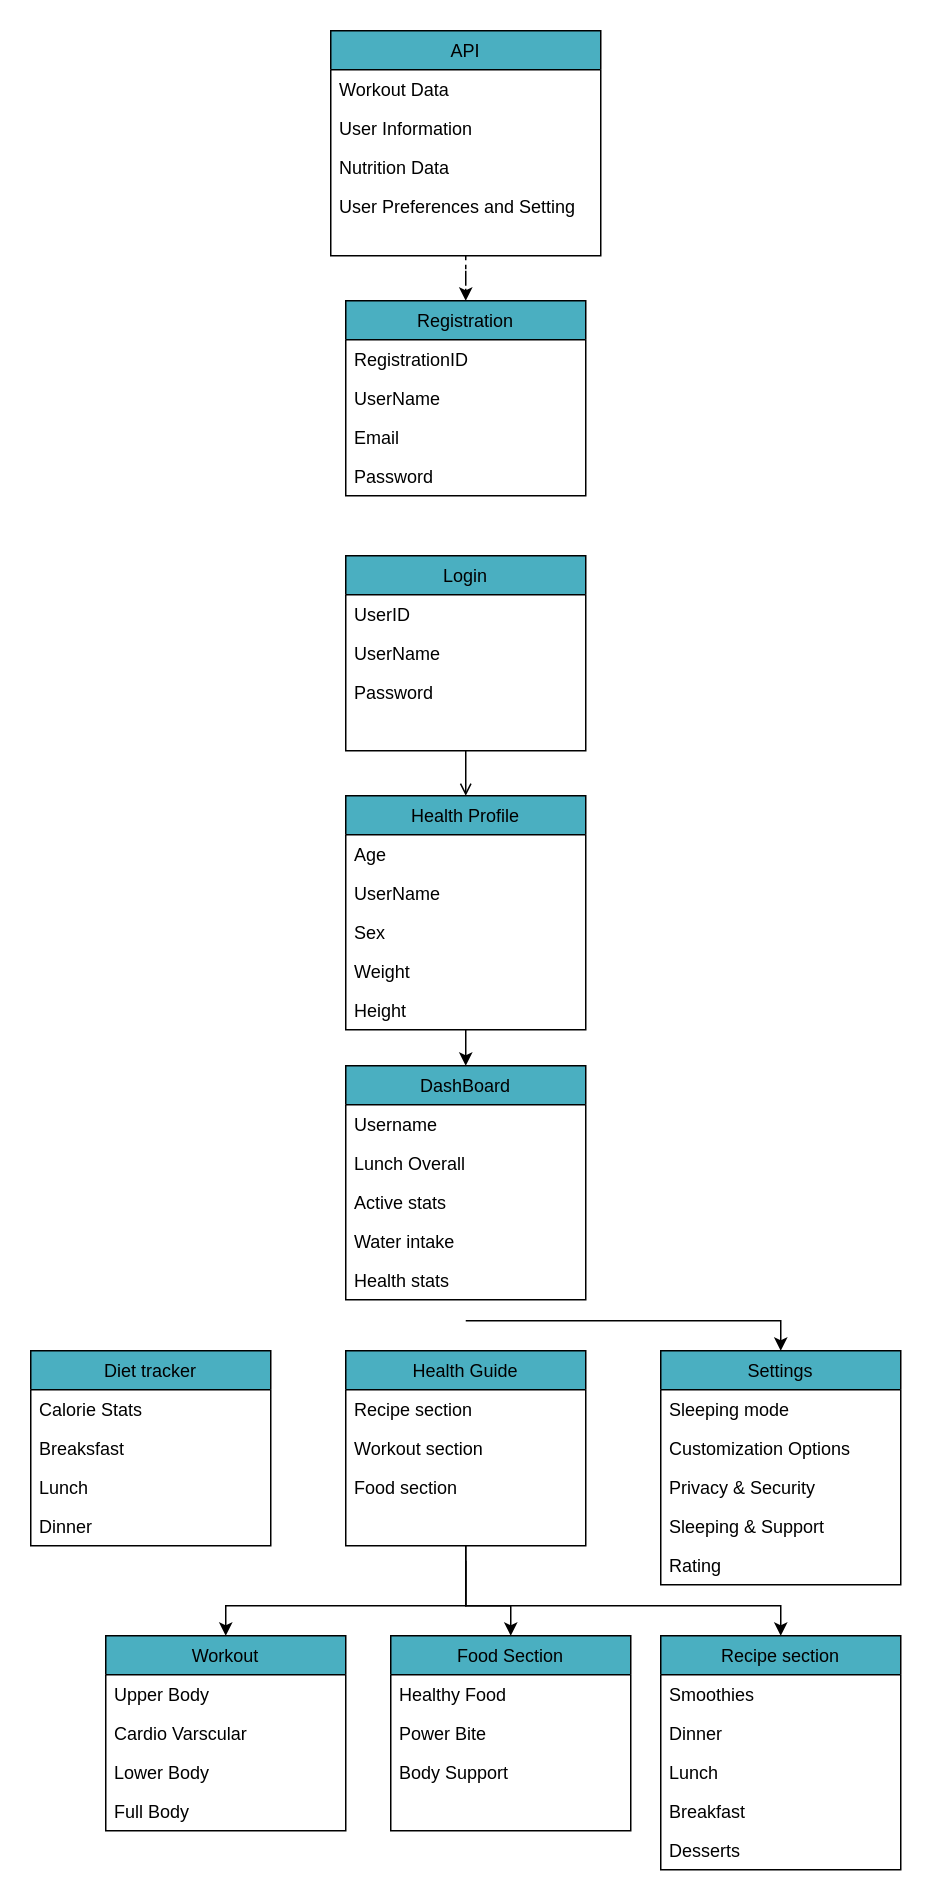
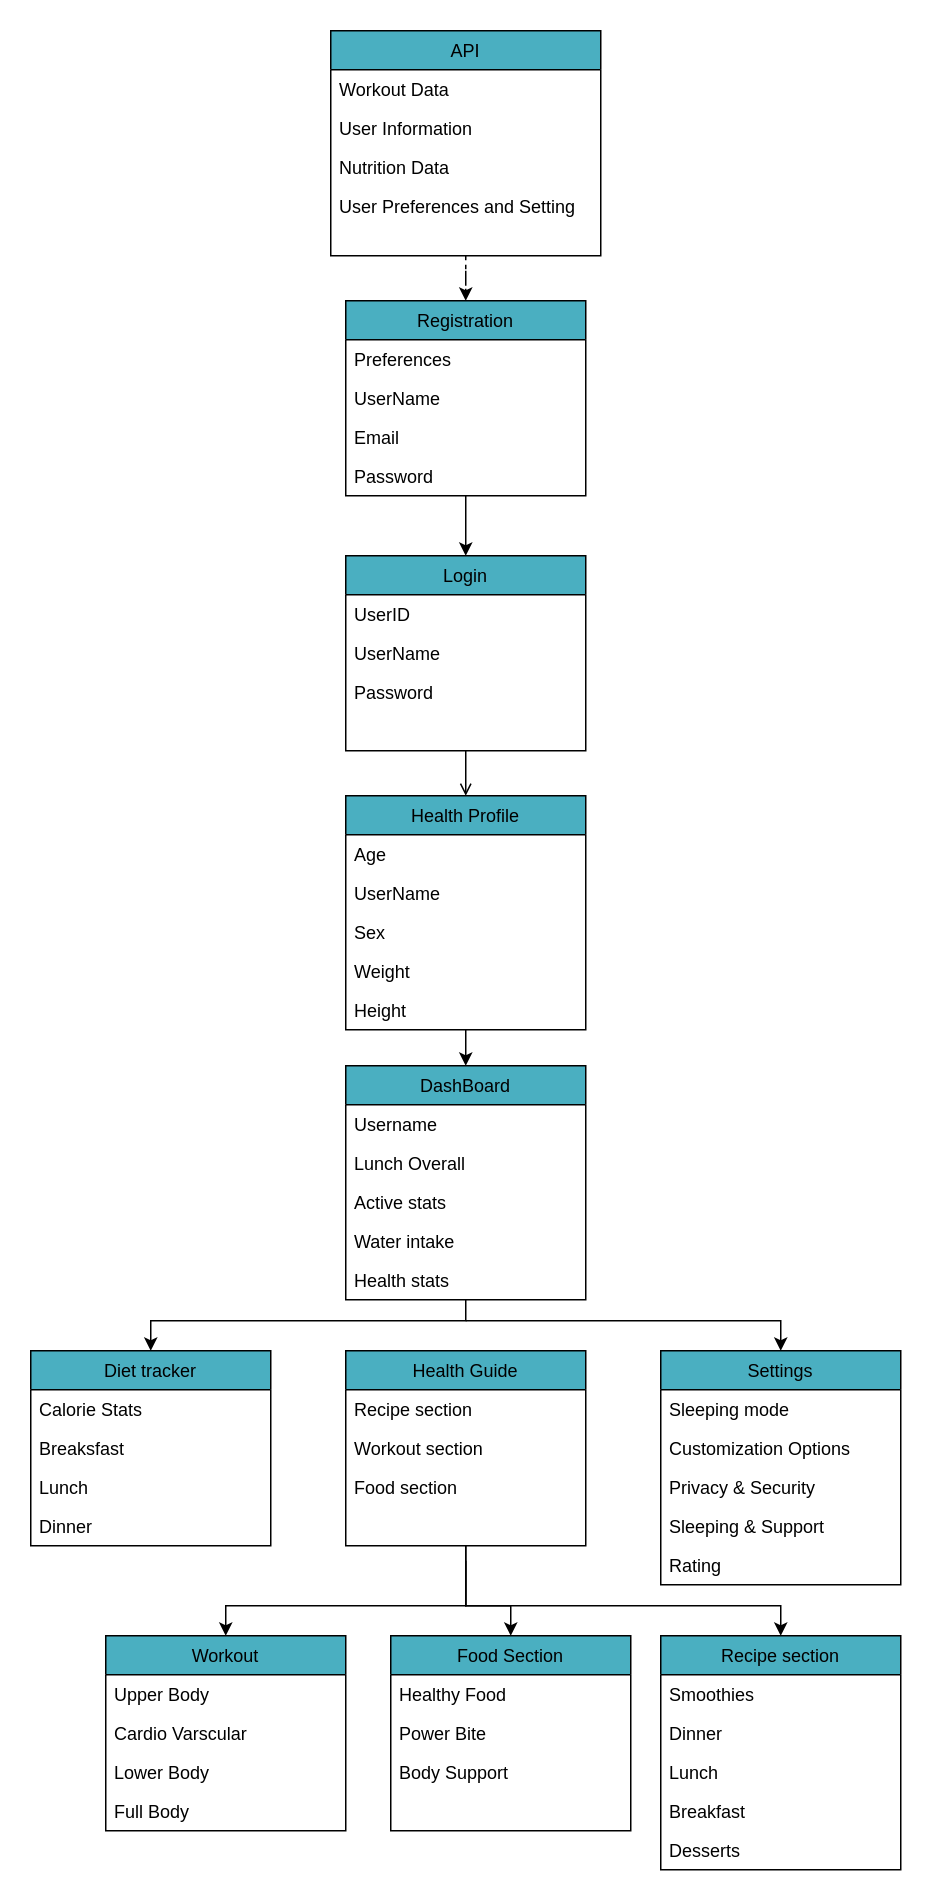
- <mxCell id="4" value="RegistrationID" style="text;align=left;verticalAlign=top;spacingLeft=4;spacingRight=4;overflow=hidden;rotatable=0;points=[[0,0.5],[1,0.5]];portConstraint=eastwest;" parent="3" vertex="1"><mxGeometry y="26" width="160" height="26" as="geometry" /></mxCell>
+ <mxCell id="4" value="Preferences" style="text;align=left;verticalAlign=top;spacingLeft=4;spacingRight=4;overflow=hidden;rotatable=0;points=[[0,0.5],[1,0.5]];portConstraint=eastwest;" parent="3" vertex="1"><mxGeometry y="26" width="160" height="26" as="geometry" /></mxCell>
+ <mxCell id="2" style="edgeStyle=orthogonalEdgeStyle;rounded=0;orthogonalLoop=1;jettySize=auto;html=1;entryX=0.5;entryY=0;entryDx=0;entryDy=0;" edge="1" parent="1" source="3" target="9"><mxGeometry relative="1" as="geometry" /></mxCell>
+ <mxCell id="43" style="edgeStyle=orthogonalEdgeStyle;rounded=0;orthogonalLoop=1;jettySize=auto;html=1;" edge="1" parent="1" source="44" target="25"><mxGeometry relative="1" as="geometry"><Array as="points"><mxPoint x="310" y="880" /><mxPoint x="100" y="880" /></Array></mxGeometry></mxCell>
